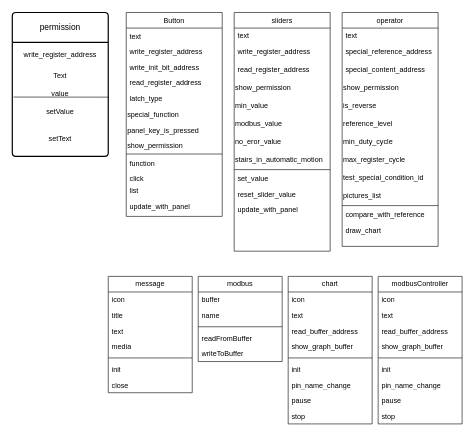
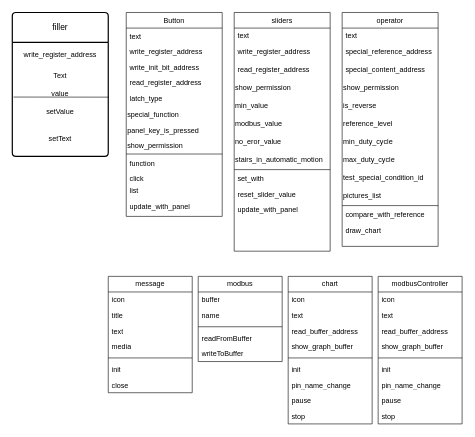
- <mxCell id="77" value="permission" style="swimlane;childLayout=stackLayout;horizontal=1;startSize=50;horizontalStack=0;rounded=1;fontSize=14;fontStyle=0;strokeWidth=2;resizeParent=0;resizeLast=1;shadow=0;dashed=0;align=center;arcSize=4;whiteSpace=wrap;html=1;" vertex="1" parent="1"><mxGeometry x="20" y="20" width="160" height="240" as="geometry" /></mxCell>
+ <mxCell id="77" value="filler" style="swimlane;childLayout=stackLayout;horizontal=1;startSize=50;horizontalStack=0;rounded=1;fontSize=14;fontStyle=0;strokeWidth=2;resizeParent=0;resizeLast=1;shadow=0;dashed=0;align=center;arcSize=4;whiteSpace=wrap;html=1;" vertex="1" parent="1"><mxGeometry x="20" y="20" width="160" height="240" as="geometry" /></mxCell>
- <mxCell id="37" value="max_register_cycle" style="text;html=1;strokeColor=none;fillColor=none;align=left;verticalAlign=middle;whiteSpace=wrap;rounded=0;" parent="29" vertex="1"><mxGeometry y="230" width="160" height="30" as="geometry" /></mxCell>
+ <mxCell id="37" value="max_duty_cycle" style="text;html=1;strokeColor=none;fillColor=none;align=left;verticalAlign=middle;whiteSpace=wrap;rounded=0;" parent="29" vertex="1"><mxGeometry y="230" width="160" height="30" as="geometry" /></mxCell>
- <mxCell id="26" value="set_value" style="text;align=left;verticalAlign=top;spacingLeft=4;spacingRight=4;overflow=hidden;rotatable=0;points=[[0,0.5],[1,0.5]];portConstraint=eastwest;" parent="16" vertex="1"><mxGeometry y="264" width="160" height="26" as="geometry" /></mxCell>
+ <mxCell id="26" value="set_with" style="text;align=left;verticalAlign=top;spacingLeft=4;spacingRight=4;overflow=hidden;rotatable=0;points=[[0,0.5],[1,0.5]];portConstraint=eastwest;" parent="16" vertex="1"><mxGeometry y="264" width="160" height="26" as="geometry" /></mxCell>
